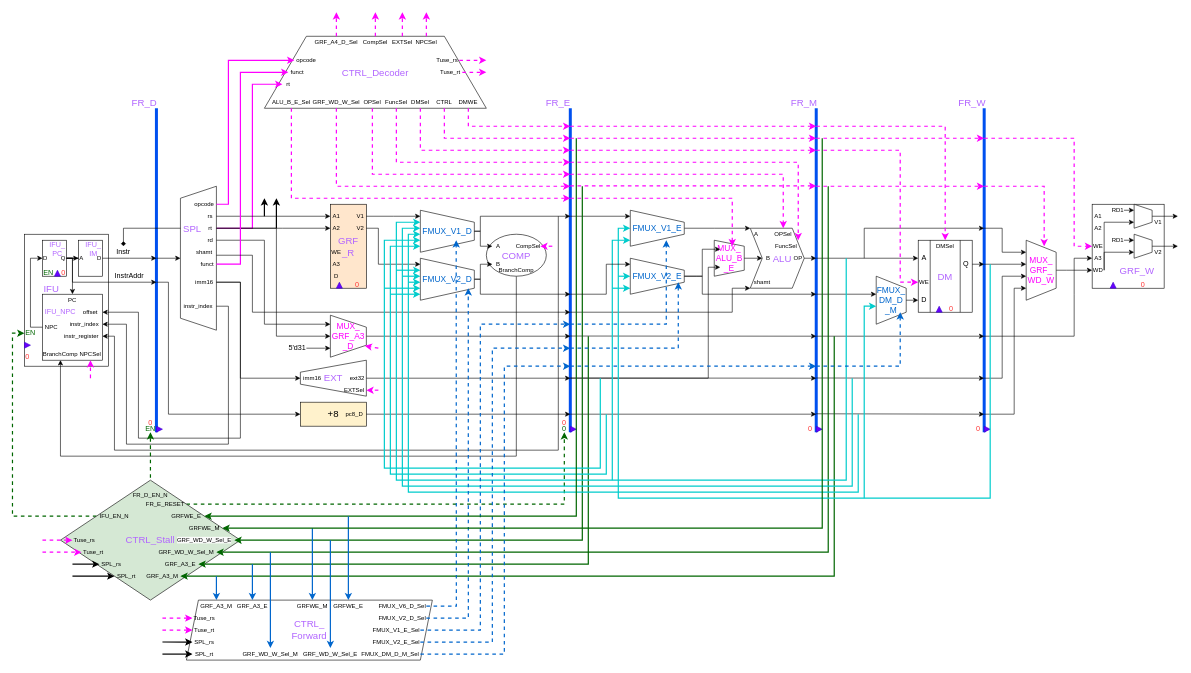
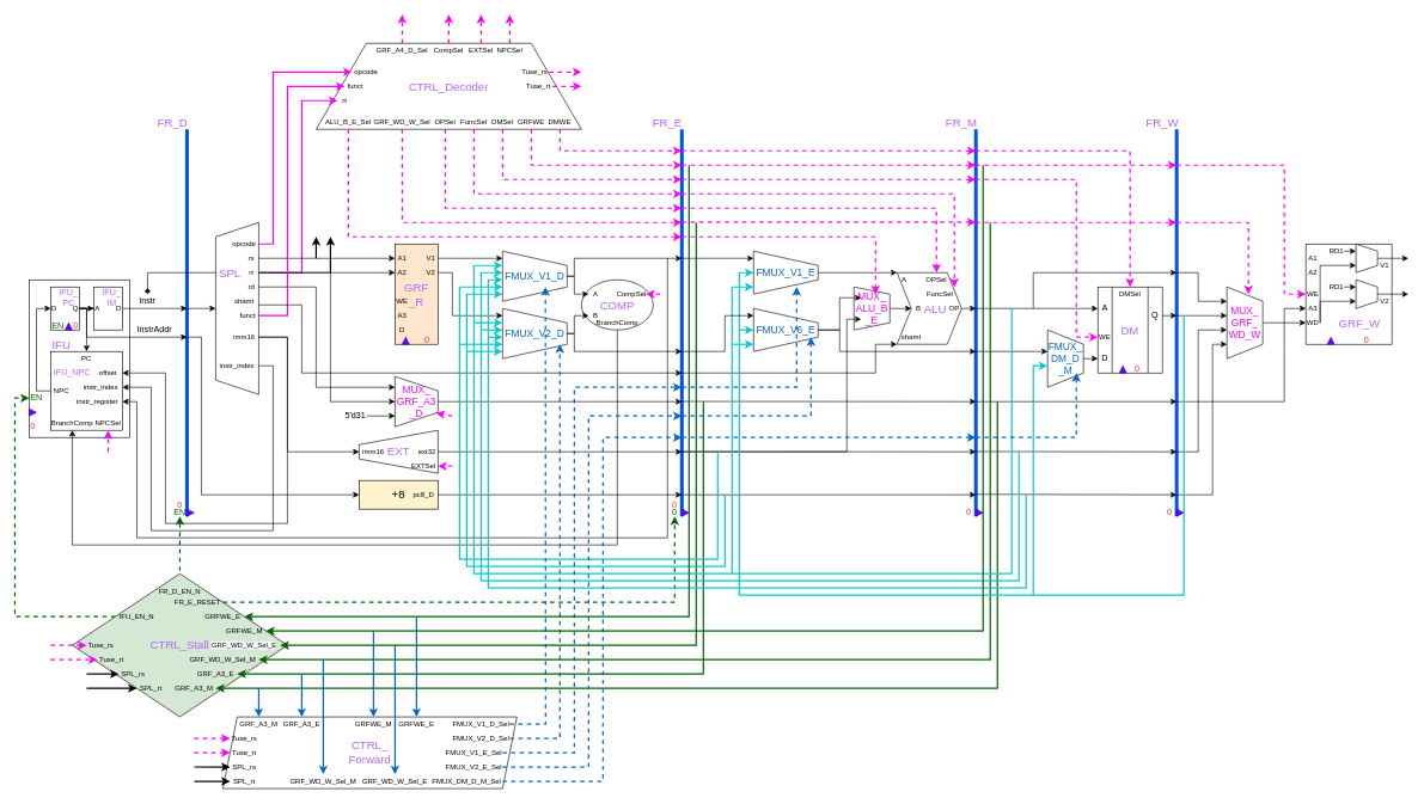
- <mxCell id="149" value="&lt;font style=&quot;font-size: 10px;&quot;&gt;CTRL&lt;/font&gt;" style="text;html=1;strokeColor=none;fillColor=none;align=center;verticalAlign=middle;whiteSpace=wrap;rounded=0;" parent="1" vertex="1"><mxGeometry x="720" y="160" width="40" height="20" as="geometry" /></mxCell>
+ <mxCell id="149" value="&lt;font style=&quot;font-size: 10px;&quot;&gt;GRFWE&lt;/font&gt;" style="text;html=1;strokeColor=none;fillColor=none;align=center;verticalAlign=middle;whiteSpace=wrap;rounded=0;" parent="1" vertex="1"><mxGeometry x="720" y="160" width="40" height="20" as="geometry" /></mxCell>
- <mxCell id="227" value="&lt;font color=&quot;#0066cc&quot; style=&quot;font-size: 14px;&quot;&gt;FMUX_V2_E&lt;/font&gt;" style="shape=trapezoid;perimeter=trapezoidPerimeter;whiteSpace=wrap;html=1;fixedSize=1;rounded=0;strokeColor=default;align=center;verticalAlign=middle;fontFamily=Helvetica;fontSize=12;fontColor=default;fillColor=default;direction=south;" parent="1" vertex="1"><mxGeometry x="1050" y="430" width="90" height="60" as="geometry" /></mxCell>
+ <mxCell id="227" value="&lt;font color=&quot;#0066cc&quot; style=&quot;font-size: 14px;&quot;&gt;FMUX_V6_E&lt;/font&gt;" style="shape=trapezoid;perimeter=trapezoidPerimeter;whiteSpace=wrap;html=1;fixedSize=1;rounded=0;strokeColor=default;align=center;verticalAlign=middle;fontFamily=Helvetica;fontSize=12;fontColor=default;fillColor=default;direction=south;" parent="1" vertex="1"><mxGeometry x="1050" y="430" width="90" height="60" as="geometry" /></mxCell>
- <mxCell id="264" value="&lt;font style=&quot;font-size: 10px;&quot;&gt;FMUX_V6_D_Sel&lt;/font&gt;" style="text;html=1;strokeColor=none;fillColor=none;align=center;verticalAlign=middle;whiteSpace=wrap;rounded=0;" parent="1" vertex="1"><mxGeometry x="630" y="1000" width="80" height="20" as="geometry" /></mxCell>
+ <mxCell id="264" value="&lt;font style=&quot;font-size: 10px;&quot;&gt;FMUX_V1_D_Sel&lt;/font&gt;" style="text;html=1;strokeColor=none;fillColor=none;align=center;verticalAlign=middle;whiteSpace=wrap;rounded=0;" parent="1" vertex="1"><mxGeometry x="630" y="1000" width="80" height="20" as="geometry" /></mxCell>
